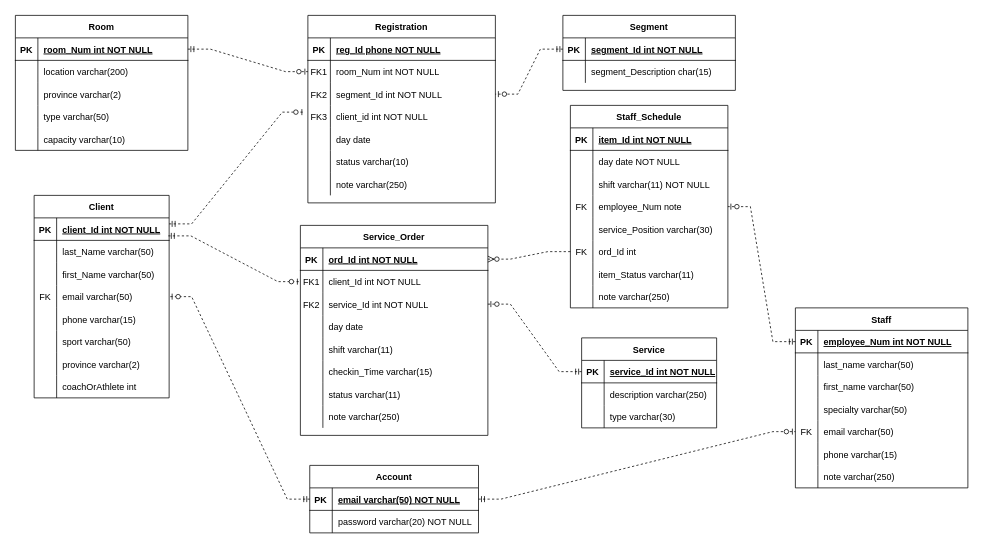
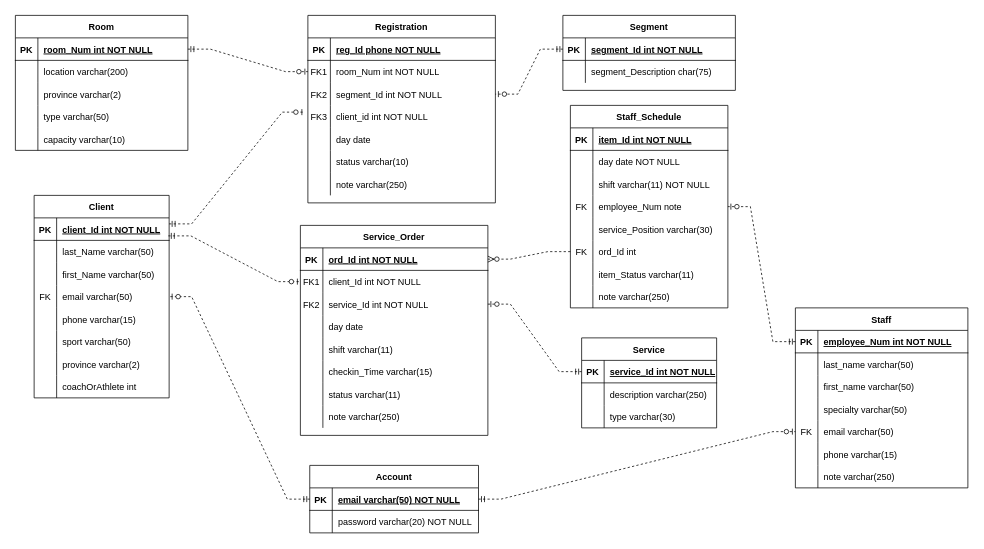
- <mxCell id="30" value="segment_Description char(15)" style="shape=partialRectangle;overflow=hidden;connectable=0;fillColor=none;top=0;left=0;bottom=0;right=0;align=left;spacingLeft=6;" parent="28" vertex="1"><mxGeometry x="30" width="200" height="30" as="geometry"><mxRectangle width="200" height="30" as="alternateBounds" /></mxGeometry></mxCell>
+ <mxCell id="30" value="segment_Description char(75)" style="shape=partialRectangle;overflow=hidden;connectable=0;fillColor=none;top=0;left=0;bottom=0;right=0;align=left;spacingLeft=6;" parent="28" vertex="1"><mxGeometry x="30" width="200" height="30" as="geometry"><mxRectangle width="200" height="30" as="alternateBounds" /></mxGeometry></mxCell>
